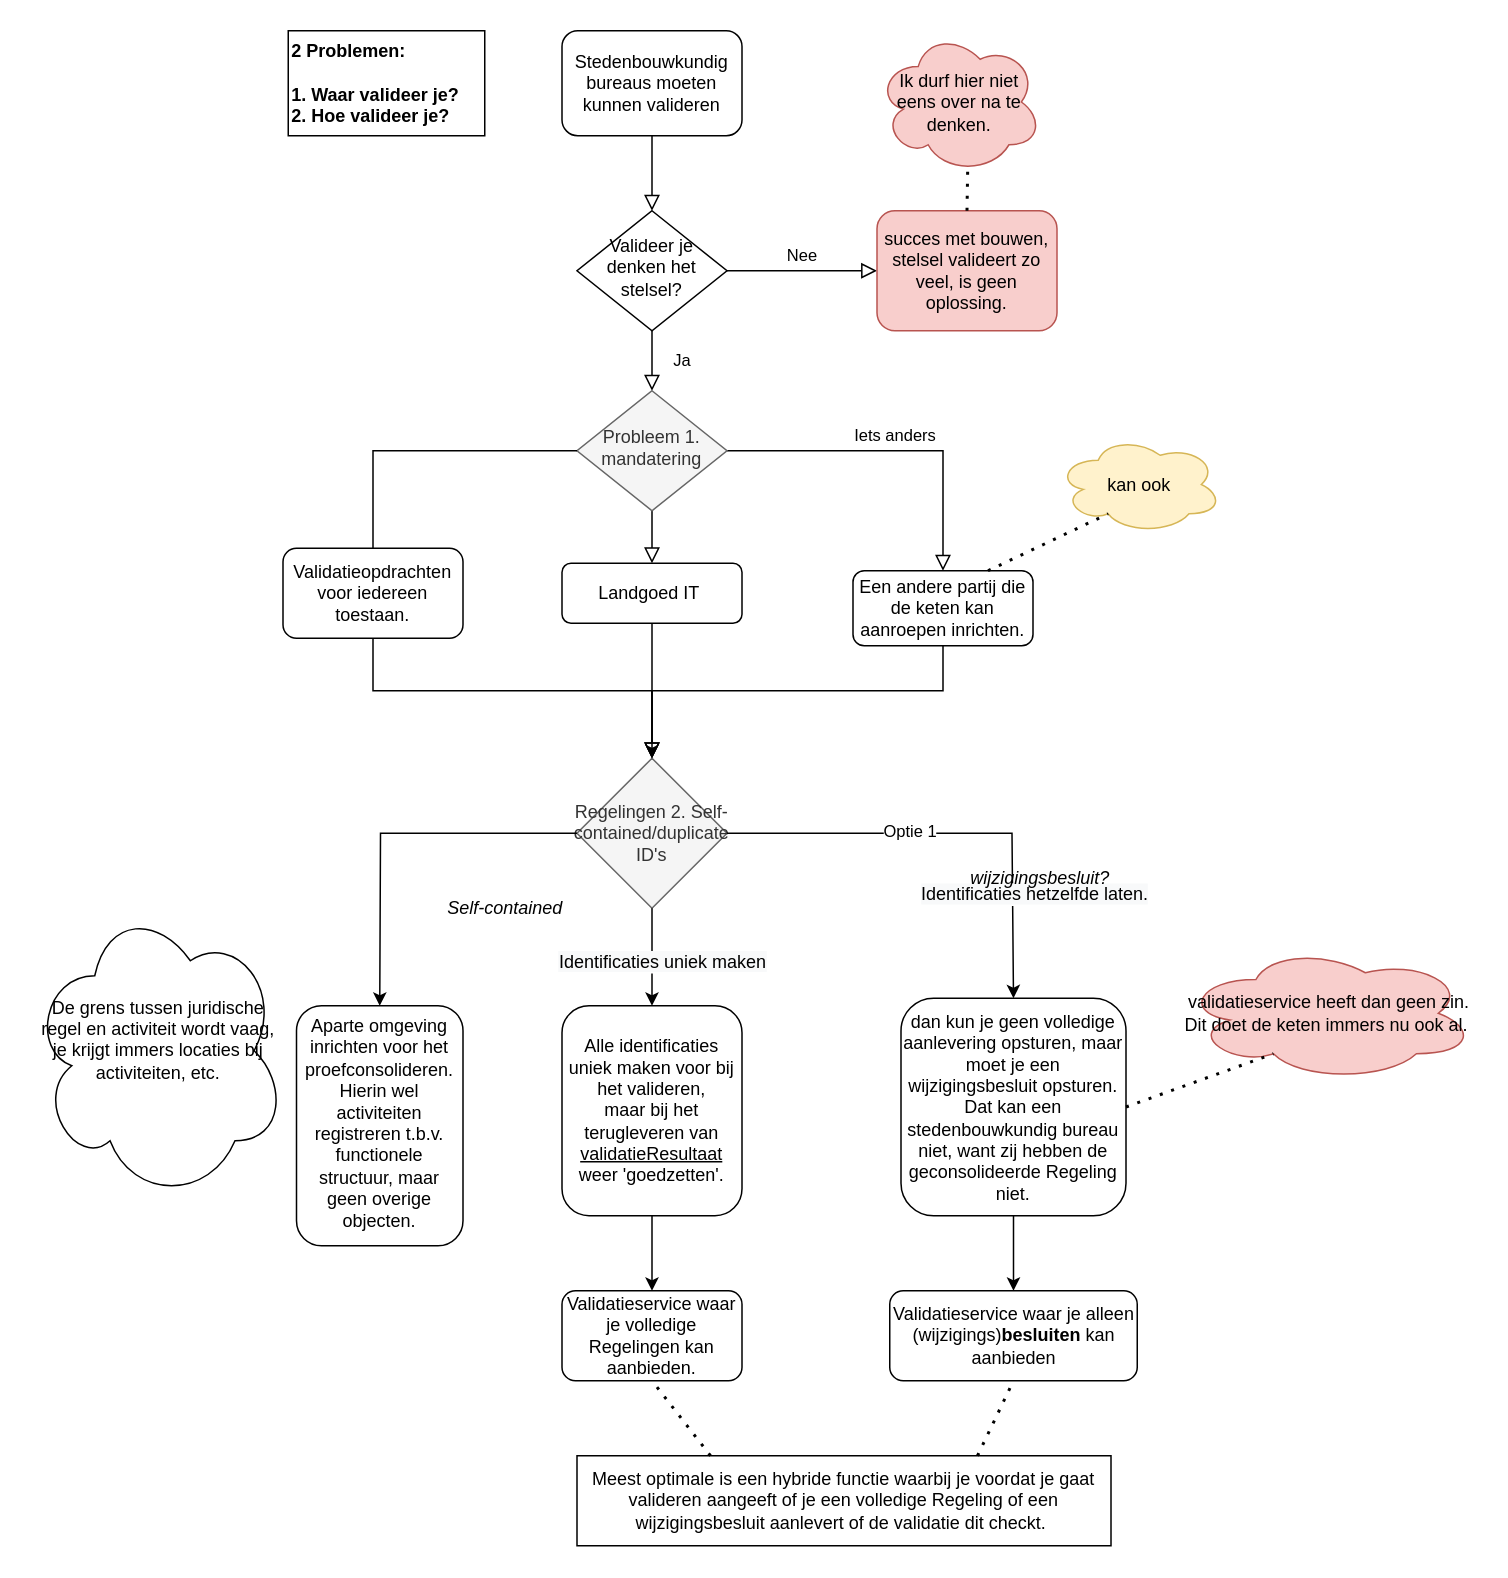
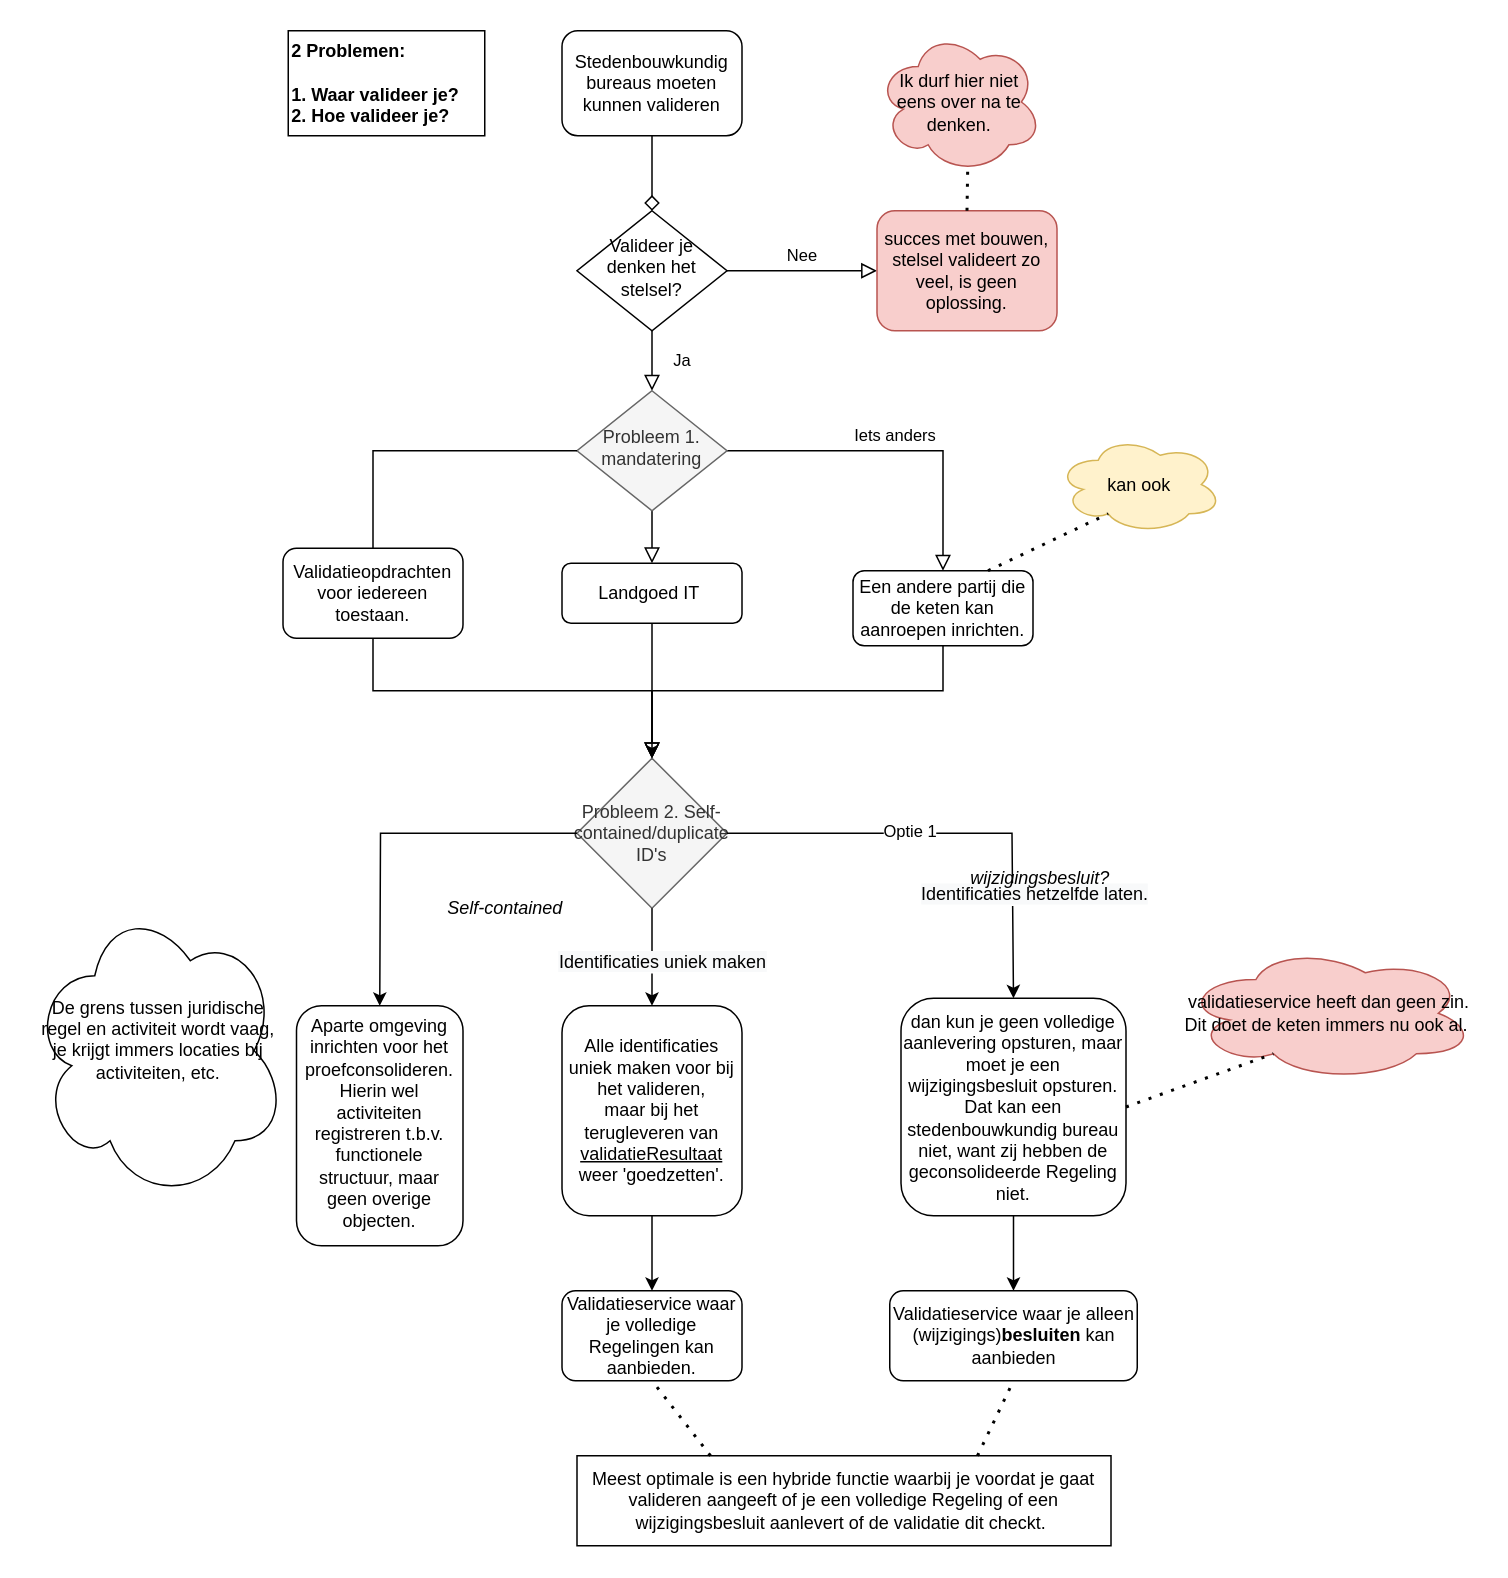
- <mxCell id="2" value="" style="rounded=0;html=1;jettySize=auto;orthogonalLoop=1;fontSize=11;endArrow=block;endFill=0;endSize=8;strokeWidth=1;shadow=0;labelBackgroundColor=none;edgeStyle=orthogonalEdgeStyle;" parent="1" source="3" target="6" edge="1"><mxGeometry relative="1" as="geometry" /></mxCell>
+ <mxCell id="2" value="" style="rounded=0;html=1;jettySize=auto;orthogonalLoop=1;fontSize=11;endArrow=diamond;endFill=0;endSize=8;strokeWidth=1;shadow=0;labelBackgroundColor=none;edgeStyle=orthogonalEdgeStyle;" parent="1" source="3" target="6" edge="1"><mxGeometry relative="1" as="geometry" /></mxCell>
- <mxCell id="15" value="Regelingen 2. Self-contained/duplicate ID's" style="rhombus;whiteSpace=wrap;html=1;fillColor=#f5f5f5;fontColor=#333333;strokeColor=#666666;" parent="1" vertex="1"><mxGeometry x="384" y="505" width="100" height="100" as="geometry" /></mxCell>
+ <mxCell id="15" value="Probleem 2. Self-contained/duplicate ID's" style="rhombus;whiteSpace=wrap;html=1;fillColor=#f5f5f5;fontColor=#333333;strokeColor=#666666;" parent="1" vertex="1"><mxGeometry x="384" y="505" width="100" height="100" as="geometry" /></mxCell>
